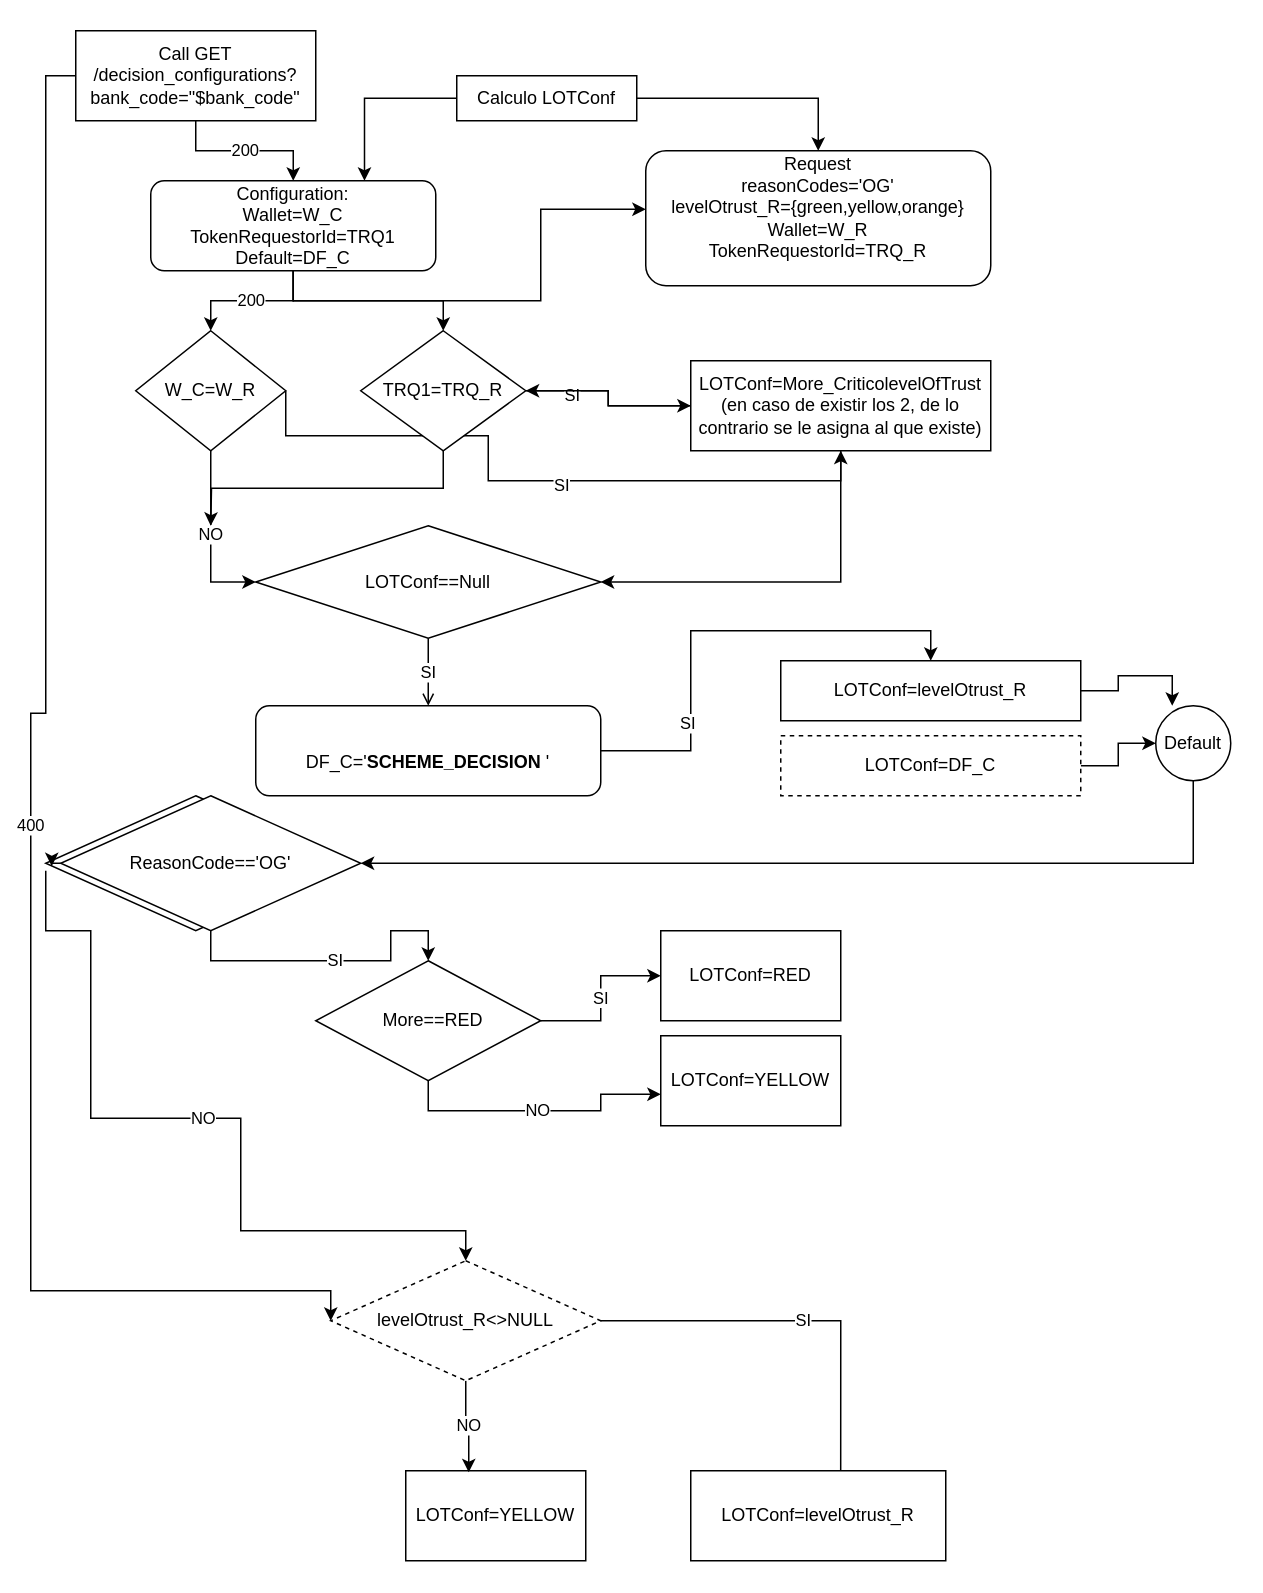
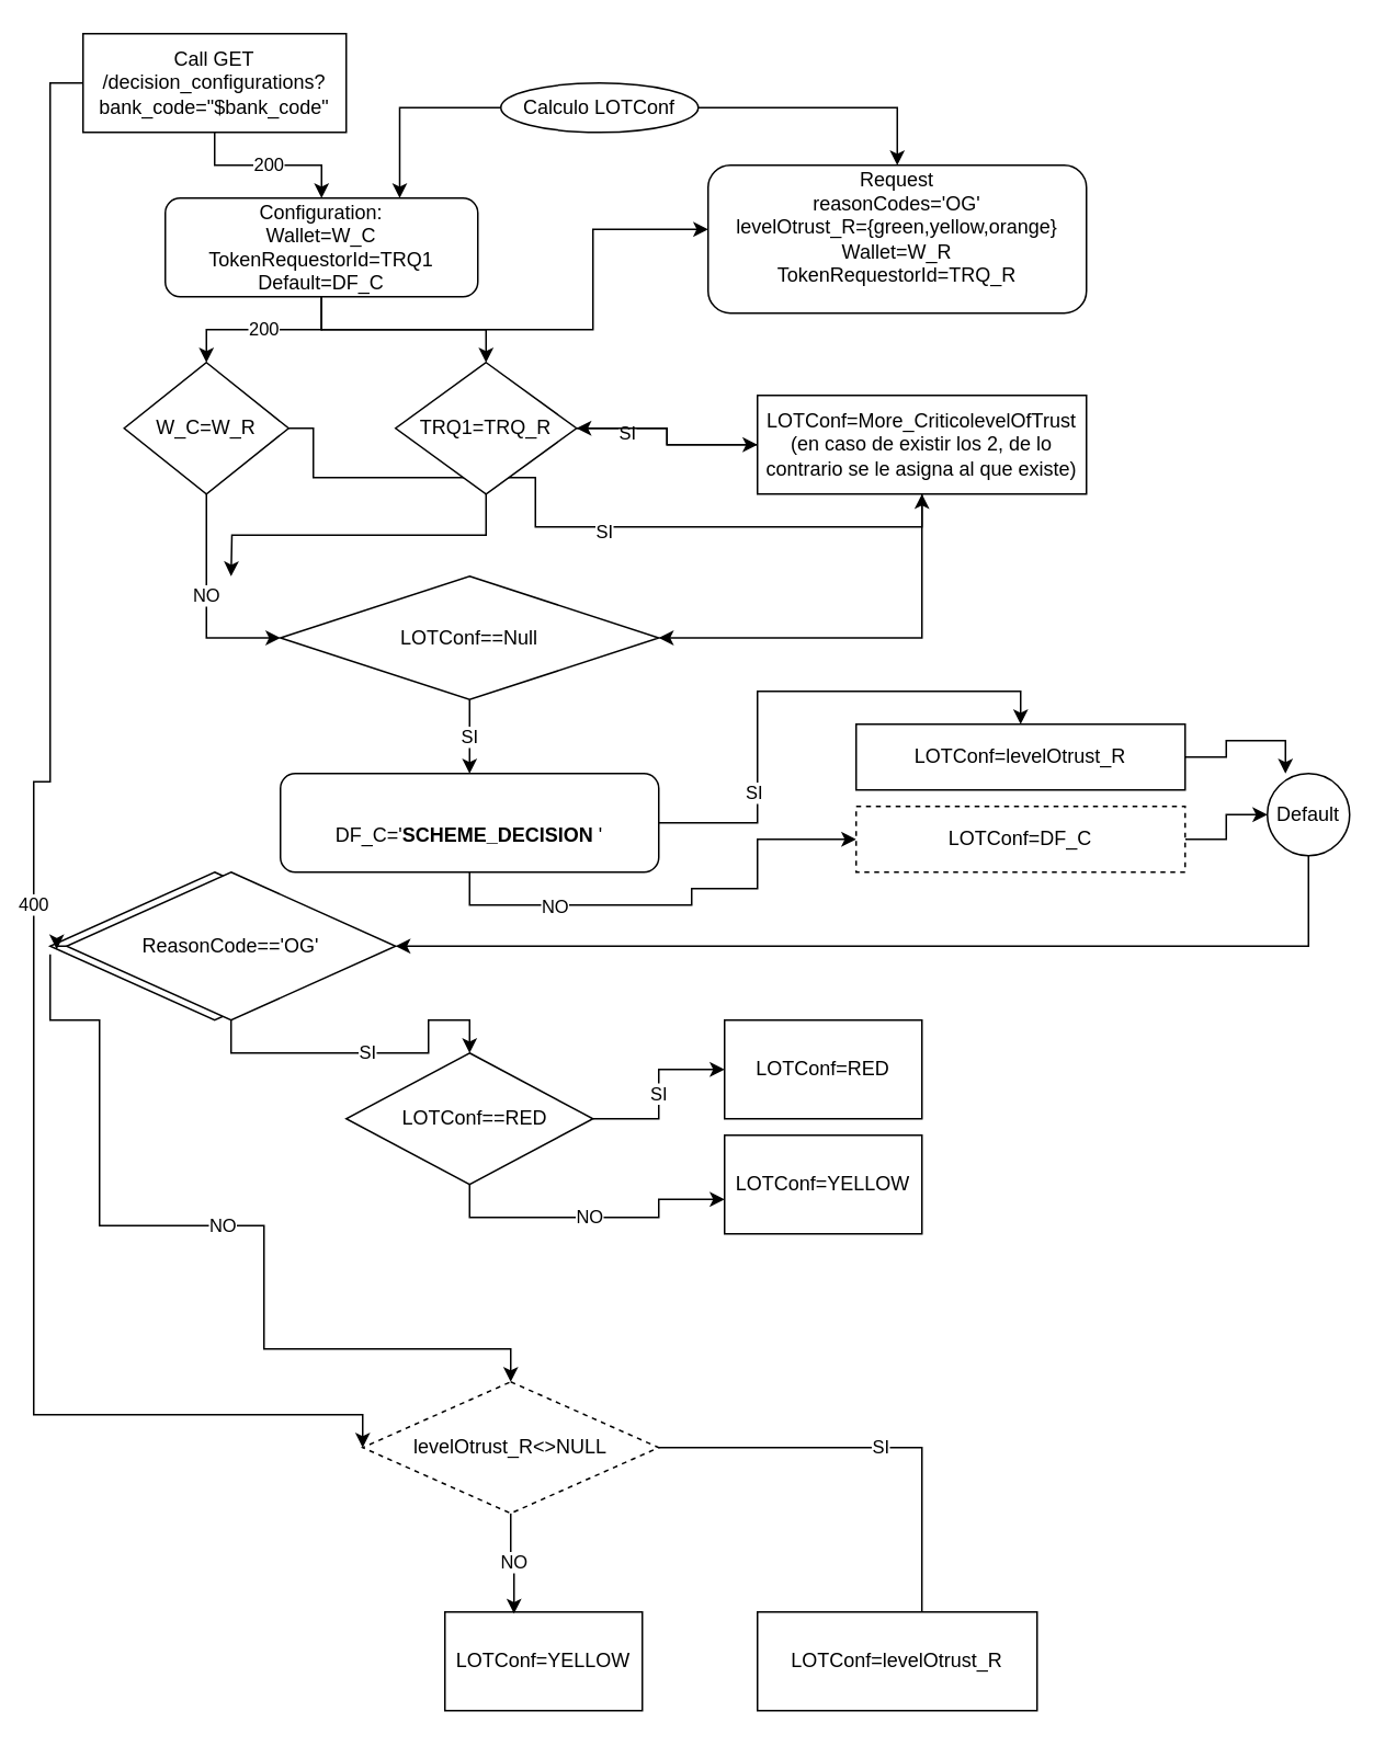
- <mxCell id="33" value="Calculo LOTConf" style="whiteSpace=wrap;html=1;rounded=0;" parent="1" vertex="1"><mxGeometry x="304" y="50" width="120" height="30" as="geometry" /></mxCell>
+ <mxCell id="33" value="Calculo LOTConf" style="ellipse;whiteSpace=wrap;html=1;" parent="1" vertex="1"><mxGeometry x="304" y="50" width="120" height="30" as="geometry" /></mxCell>
- <mxCell id="8" value="W_C=W_R" style="rhombus;whiteSpace=wrap;html=1;" parent="1" vertex="1"><mxGeometry x="90" y="220" width="100" height="80" as="geometry" /></mxCell>
+ <mxCell id="8" value="W_C=W_R" style="rhombus;whiteSpace=wrap;html=1;" parent="1" vertex="1"><mxGeometry x="75" y="220" width="100" height="80" as="geometry" /></mxCell>
- <mxCell id="20" value="SI" style="edgeStyle=orthogonalEdgeStyle;rounded=0;orthogonalLoop=1;jettySize=auto;html=1;exitX=0.5;exitY=1;exitDx=0;exitDy=0;entryX=0.5;entryY=0;entryDx=0;entryDy=0;endArrow=open;" parent="1" source="21" target="28" edge="1"><mxGeometry relative="1" as="geometry"><Array as="points"><mxPoint x="285" y="460" /><mxPoint x="285" y="460" /></Array></mxGeometry></mxCell>
+ <mxCell id="20" value="SI" style="edgeStyle=orthogonalEdgeStyle;rounded=0;orthogonalLoop=1;jettySize=auto;html=1;exitX=0.5;exitY=1;exitDx=0;exitDy=0;entryX=0.5;entryY=0;entryDx=0;entryDy=0;" parent="1" source="21" target="28" edge="1"><mxGeometry relative="1" as="geometry"><Array as="points"><mxPoint x="285" y="460" /><mxPoint x="285" y="460" /></Array></mxGeometry></mxCell>
+ <mxCell id="26" style="edgeStyle=orthogonalEdgeStyle;rounded=0;orthogonalLoop=1;jettySize=auto;html=1;entryX=0;entryY=0.5;entryDx=0;entryDy=0;" parent="1" source="28" target="30" edge="1"><mxGeometry relative="1" as="geometry"><mxPoint x="500" y="520" as="targetPoint" /><Array as="points"><mxPoint x="285" y="550" /><mxPoint x="420" y="550" /><mxPoint x="420" y="540" /><mxPoint x="460" y="540" /><mxPoint x="460" y="510" /></Array></mxGeometry></mxCell>
+ <mxCell id="27" value="NO" style="edgeLabel;html=1;align=center;verticalAlign=middle;resizable=0;points=[];" parent="26" vertex="1" connectable="0"><mxGeometry x="-0.519" relative="1" as="geometry"><mxPoint as="offset" /></mxGeometry></mxCell>
- <mxCell id="43" value="&amp;nbsp; More==RED" style="rhombus;whiteSpace=wrap;html=1;" parent="1" vertex="1"><mxGeometry x="210" y="640" width="150" height="80" as="geometry" /></mxCell>
+ <mxCell id="43" value="&amp;nbsp; LOTConf==RED" style="rhombus;whiteSpace=wrap;html=1;" parent="1" vertex="1"><mxGeometry x="210" y="640" width="150" height="80" as="geometry" /></mxCell>
